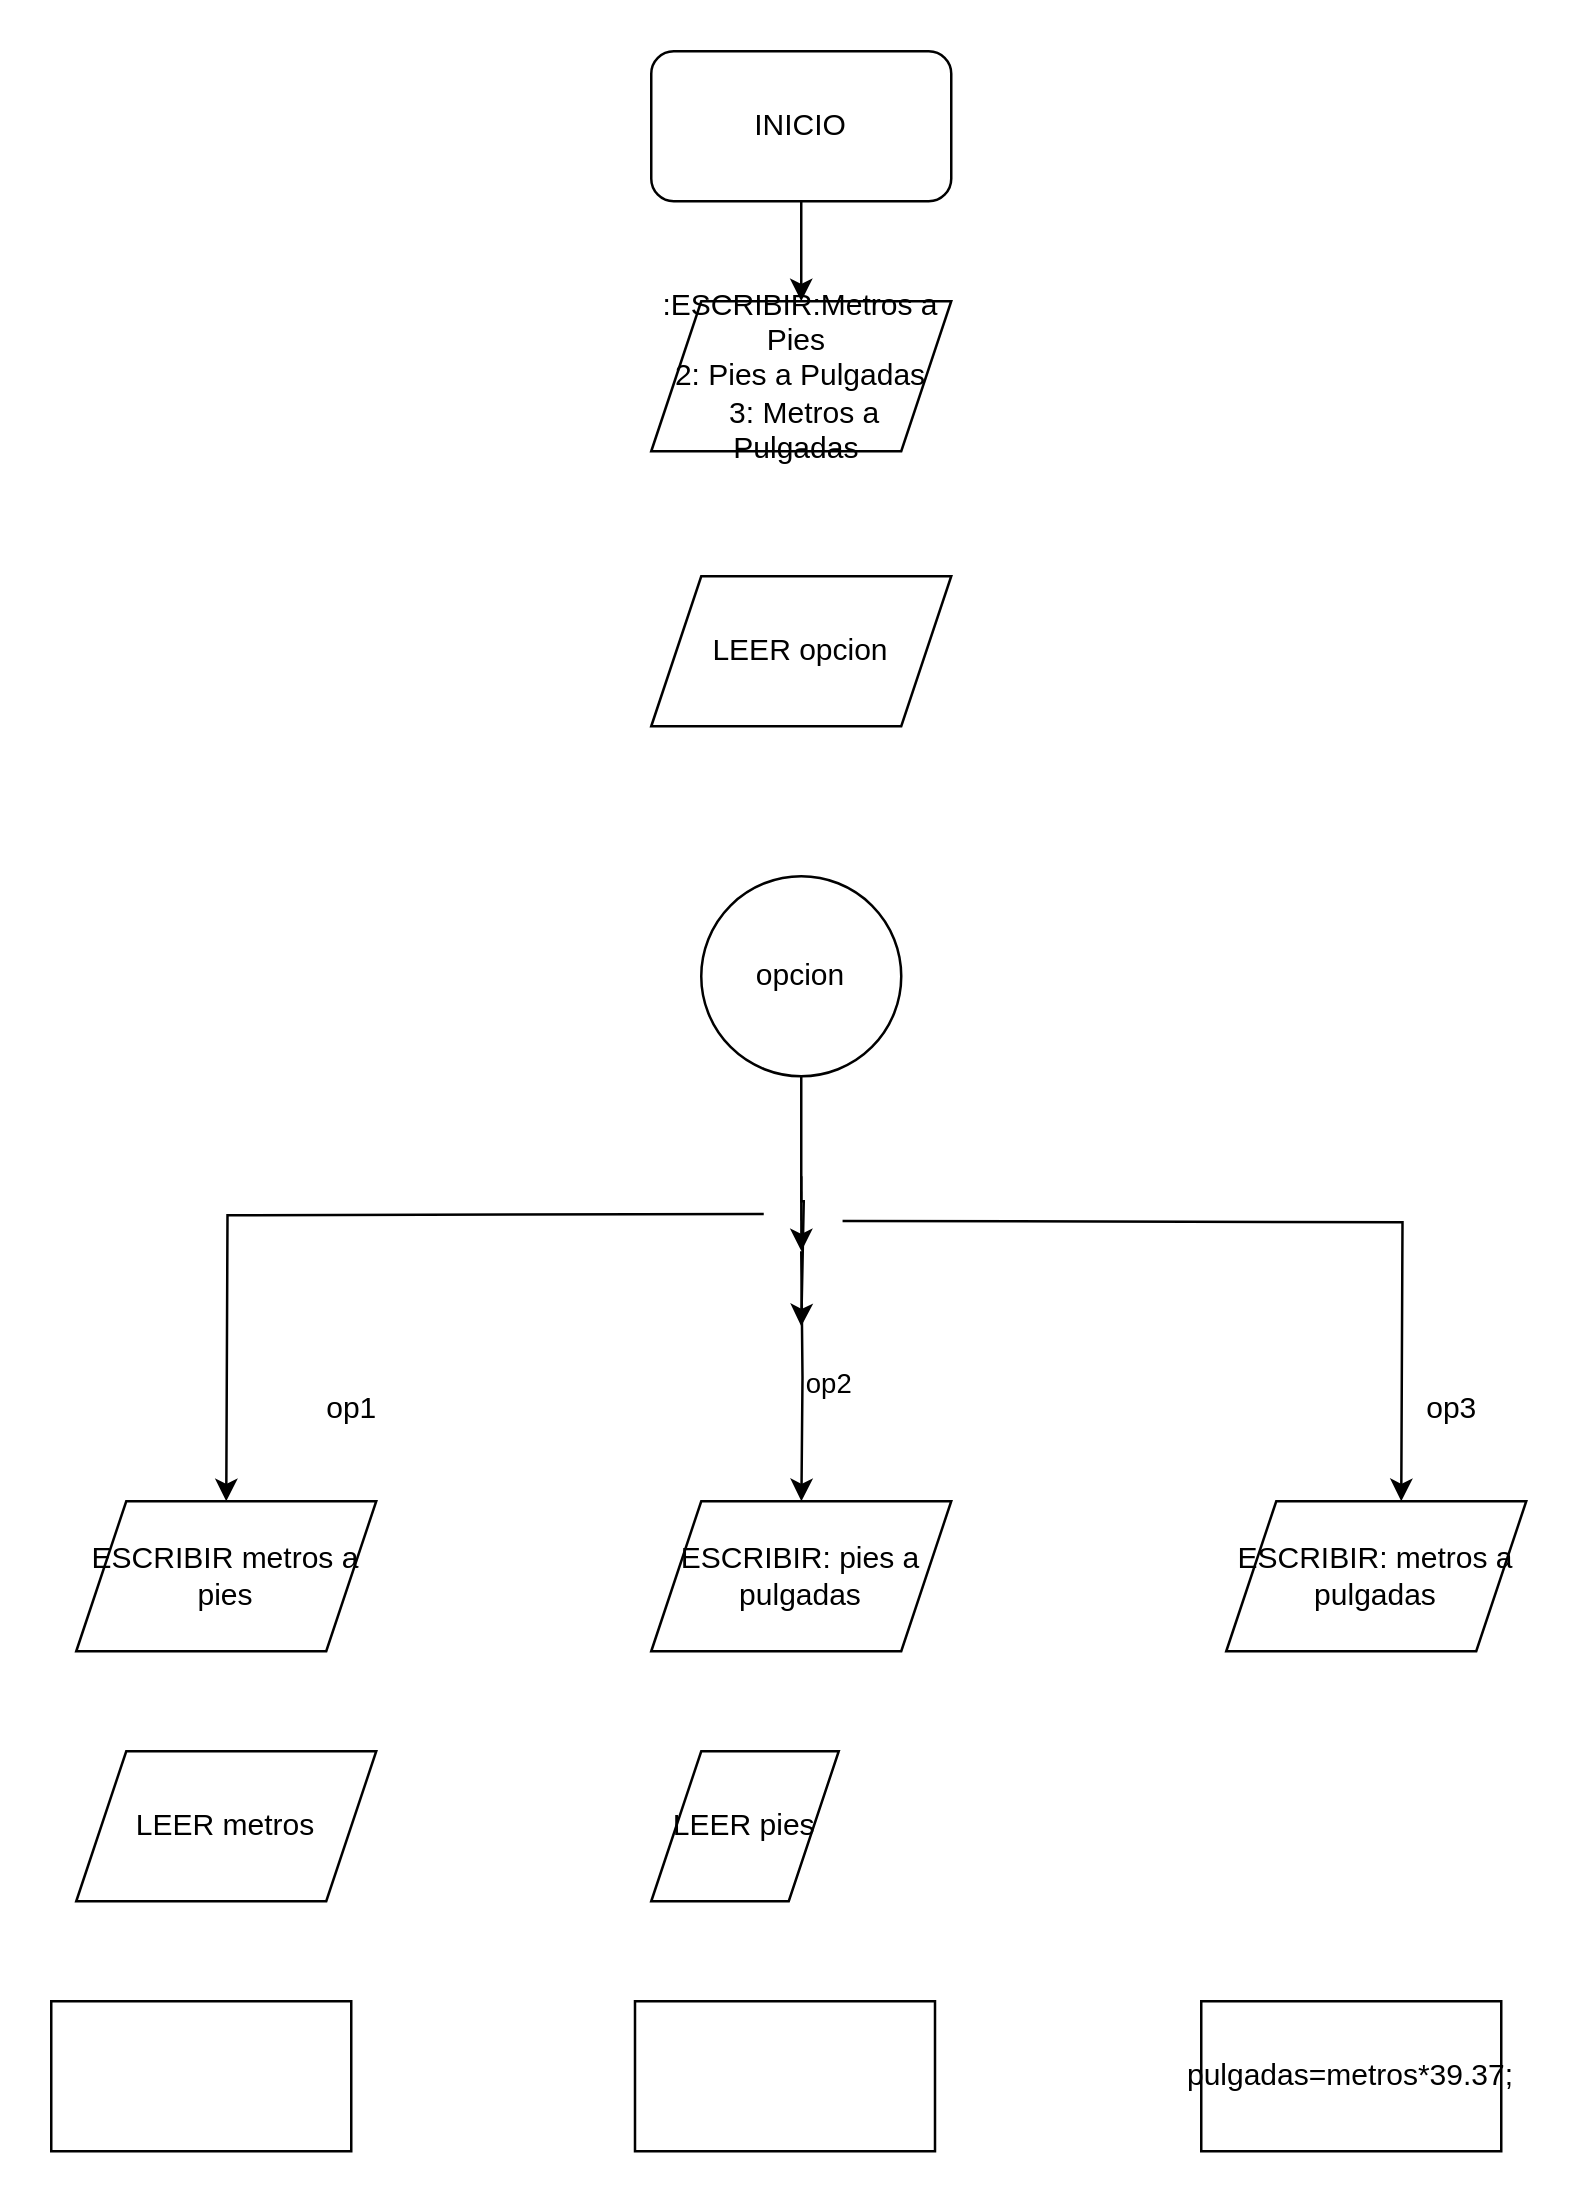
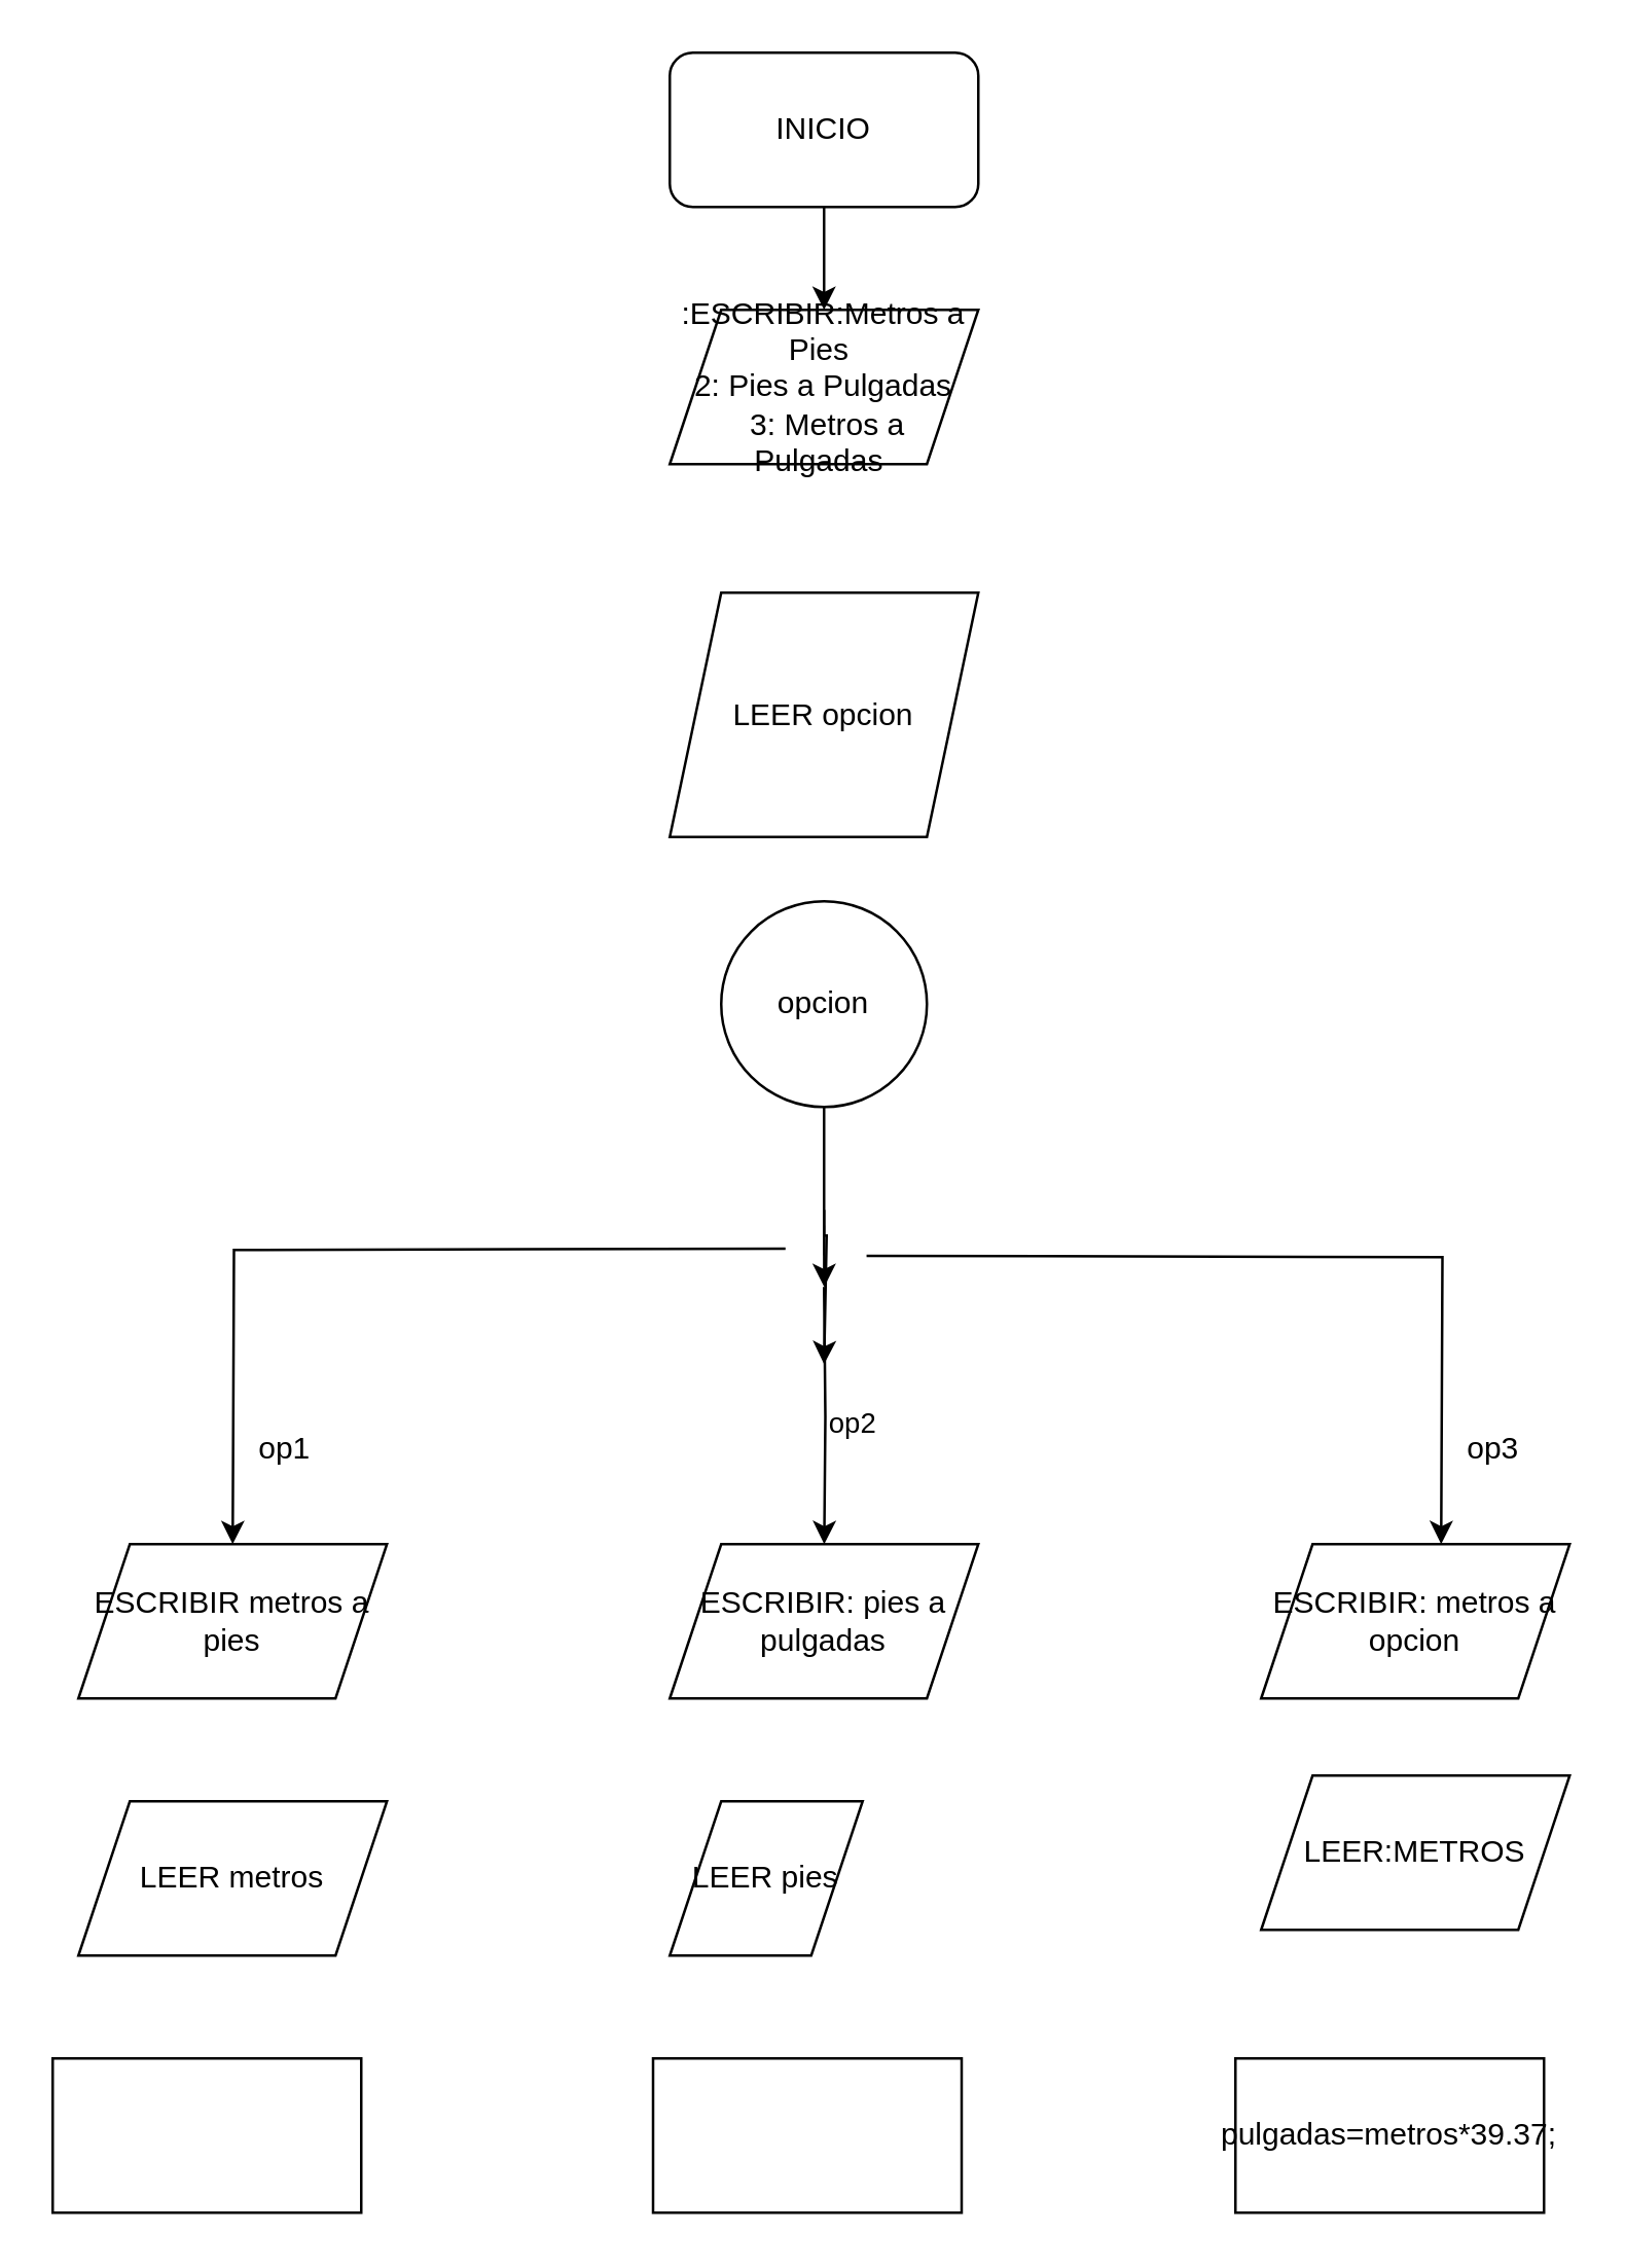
- <mxCell id="5" value="LEER opcion" style="shape=parallelogram;perimeter=parallelogramPerimeter;whiteSpace=wrap;html=1;fixedSize=1;" vertex="1" parent="1"><mxGeometry x="260" y="230" width="120" height="60" as="geometry" /></mxCell>
+ <mxCell id="5" value="LEER opcion" style="shape=parallelogram;perimeter=parallelogramPerimeter;whiteSpace=wrap;html=1;fixedSize=1;" vertex="1" parent="1"><mxGeometry x="260" y="230" width="120" height="95" as="geometry" /></mxCell>
- <mxCell id="13" value="op1" style="text;html=1;align=center;verticalAlign=middle;resizable=0;points=[];autosize=1;strokeColor=none;fillColor=none;" vertex="1" parent="1"><mxGeometry x="120" y="548" width="40" height="30" as="geometry" /></mxCell>
+ <mxCell id="13" value="op1" style="text;html=1;align=center;verticalAlign=middle;resizable=0;points=[];autosize=1;strokeColor=none;fillColor=none;" vertex="1" parent="1"><mxGeometry x="90" y="548" width="40" height="30" as="geometry" /></mxCell>
- <mxCell id="15" value="ESCRIBIR: metros a pulgadas" style="shape=parallelogram;perimeter=parallelogramPerimeter;whiteSpace=wrap;html=1;fixedSize=1;" vertex="1" parent="1"><mxGeometry x="490" y="600" width="120" height="60" as="geometry" /></mxCell>
+ <mxCell id="15" value="ESCRIBIR: metros a opcion" style="shape=parallelogram;perimeter=parallelogramPerimeter;whiteSpace=wrap;html=1;fixedSize=1;" vertex="1" parent="1"><mxGeometry x="490" y="600" width="120" height="60" as="geometry" /></mxCell>
+ <mxCell id="21" value="LEER:METROS" style="shape=parallelogram;perimeter=parallelogramPerimeter;whiteSpace=wrap;html=1;fixedSize=1;" vertex="1" parent="1"><mxGeometry x="490" y="690" width="120" height="60" as="geometry" /></mxCell>
